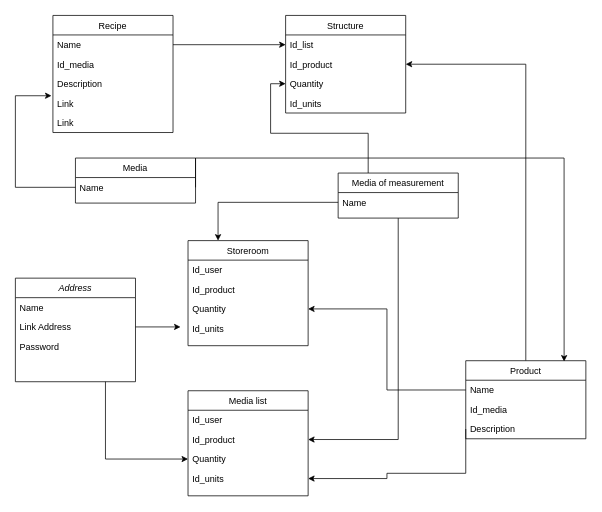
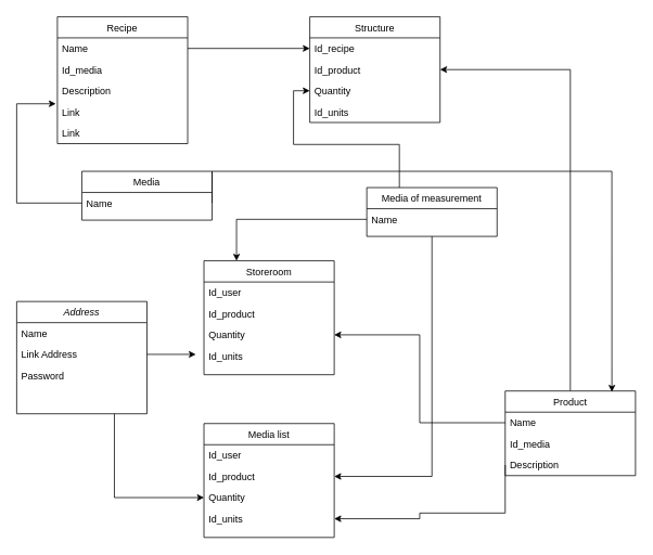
- <mxCell id="29" value="Id_list" style="text;align=left;verticalAlign=top;spacingLeft=4;spacingRight=4;overflow=hidden;rotatable=0;points=[[0,0.5],[1,0.5]];portConstraint=eastwest;rounded=0;shadow=0;html=0;" parent="28" vertex="1"><mxGeometry y="26" width="160" height="26" as="geometry" /></mxCell>
+ <mxCell id="29" value="Id_recipe" style="text;align=left;verticalAlign=top;spacingLeft=4;spacingRight=4;overflow=hidden;rotatable=0;points=[[0,0.5],[1,0.5]];portConstraint=eastwest;rounded=0;shadow=0;html=0;" parent="28" vertex="1"><mxGeometry y="26" width="160" height="26" as="geometry" /></mxCell>
